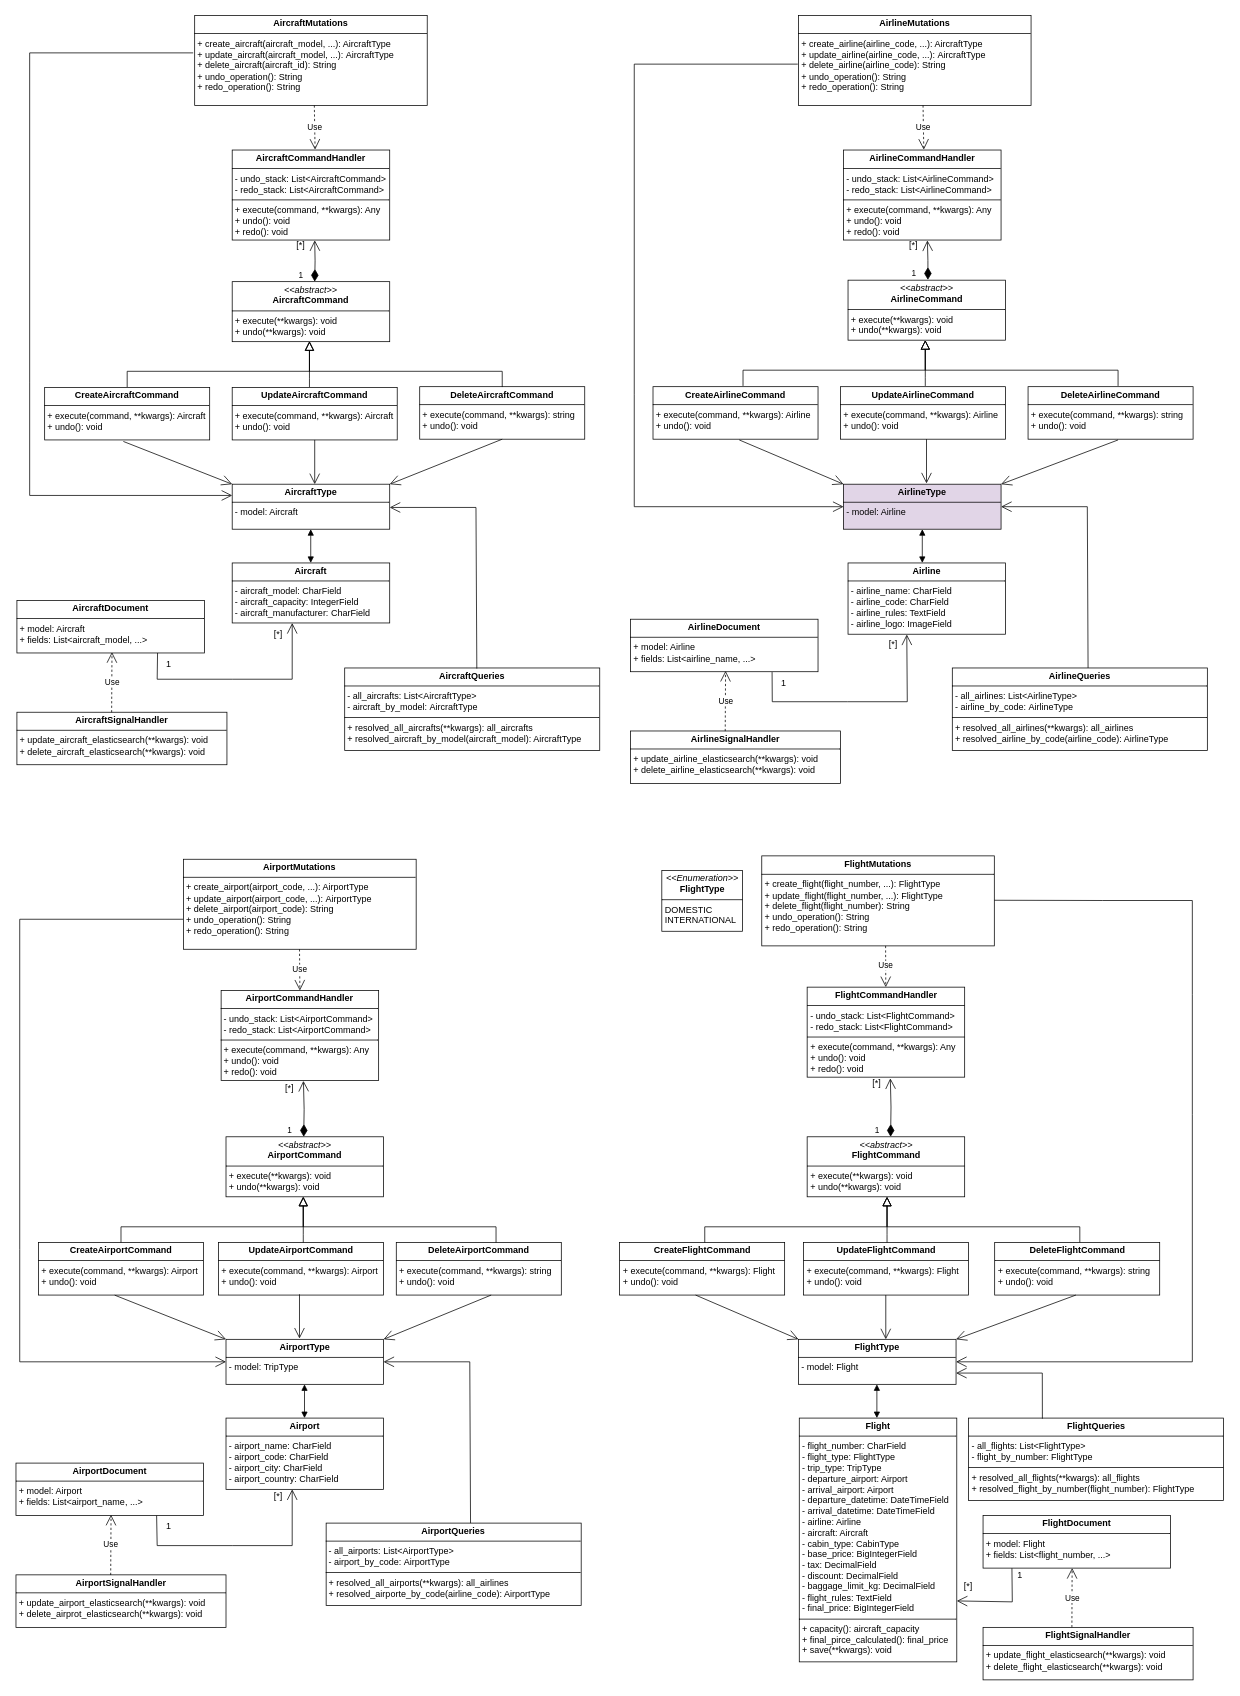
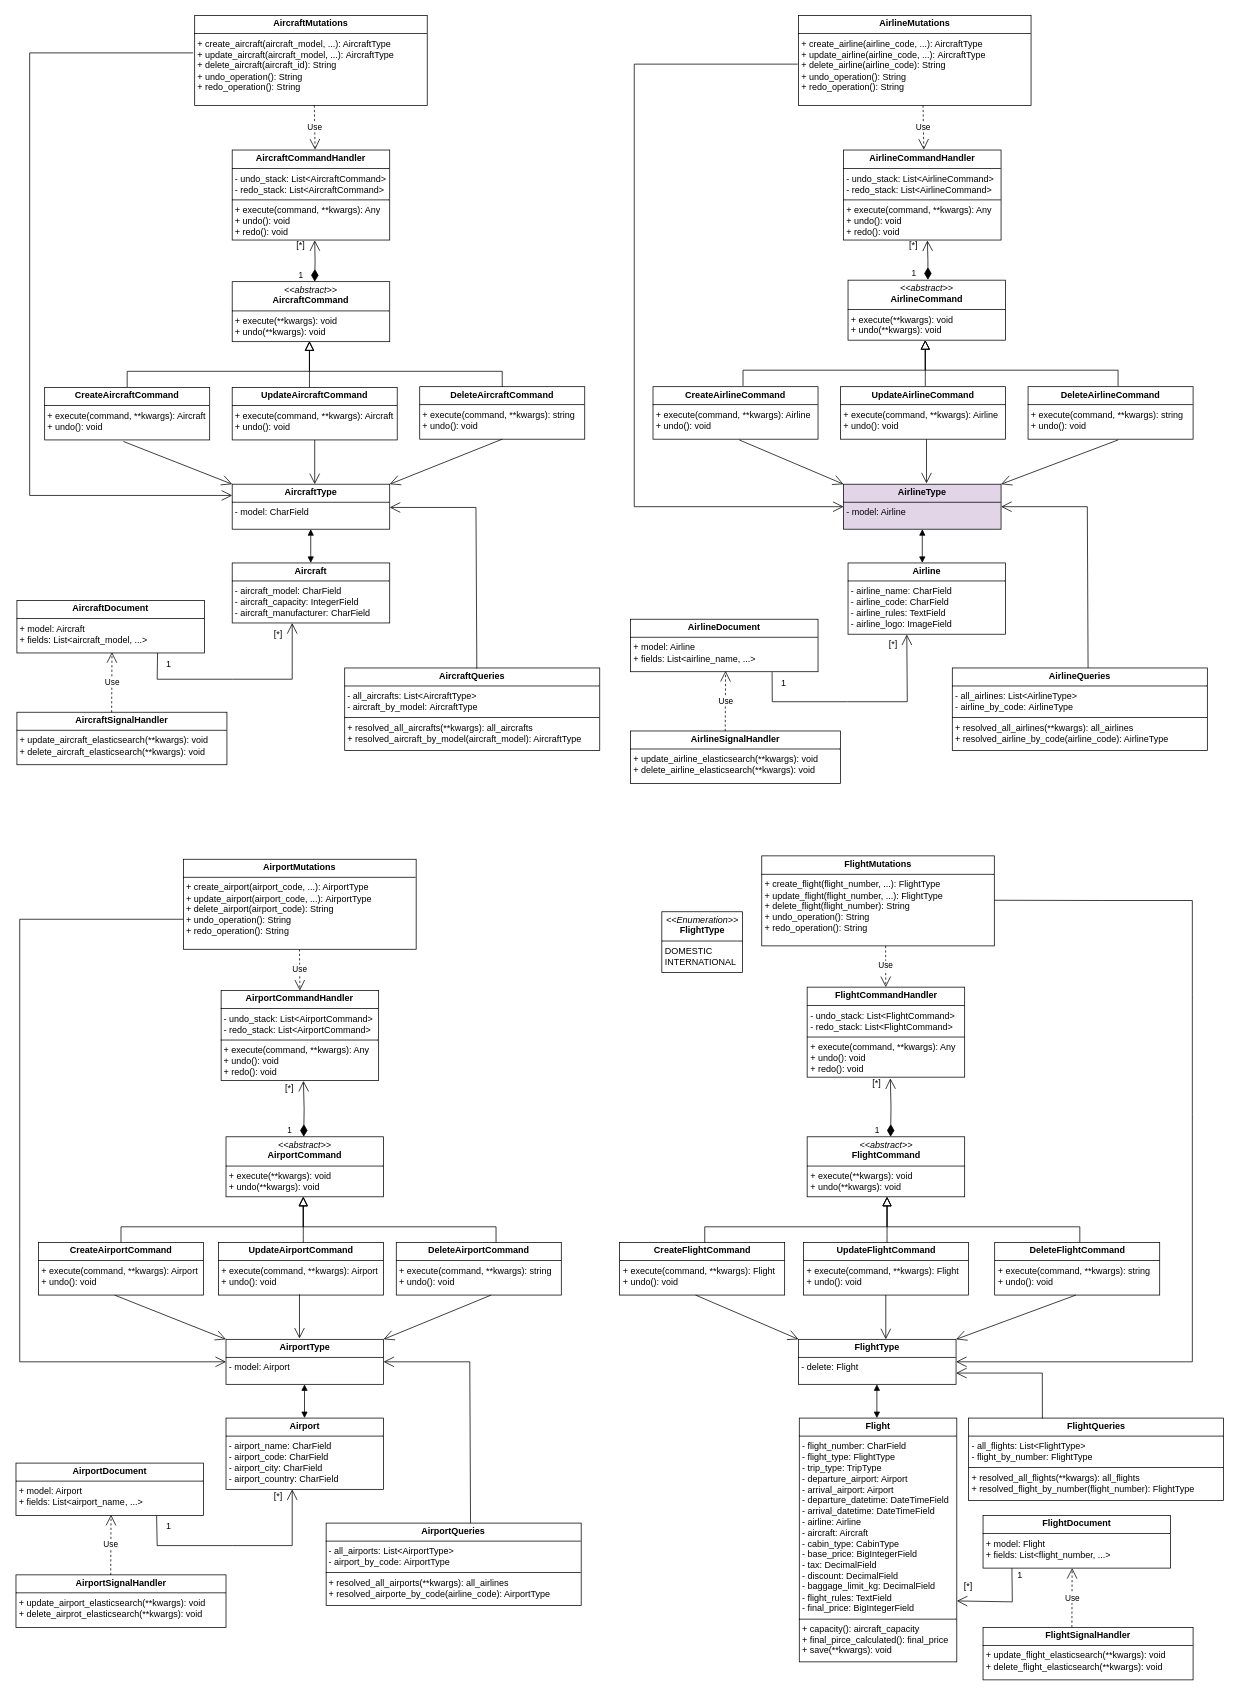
- <mxCell id="22" value="&lt;p style=&quot;margin:0px;margin-top:4px;text-align:center;&quot;&gt;&lt;b&gt;AircraftType&lt;/b&gt;&lt;/p&gt;&lt;hr size=&quot;1&quot; style=&quot;border-style:solid;&quot;&gt;&lt;p style=&quot;margin:0px;margin-left:4px;&quot;&gt;-&amp;nbsp;&lt;span style=&quot;background-color: initial;&quot;&gt;model: Aircraft&lt;/span&gt;&lt;/p&gt;" style="verticalAlign=top;align=left;overflow=fill;html=1;whiteSpace=wrap;" parent="1" vertex="1"><mxGeometry x="309" y="645" width="210" height="60" as="geometry" /></mxCell>
+ <mxCell id="22" value="&lt;p style=&quot;margin:0px;margin-top:4px;text-align:center;&quot;&gt;&lt;b&gt;AircraftType&lt;/b&gt;&lt;/p&gt;&lt;hr size=&quot;1&quot; style=&quot;border-style:solid;&quot;&gt;&lt;p style=&quot;margin:0px;margin-left:4px;&quot;&gt;-&amp;nbsp;&lt;span style=&quot;background-color: initial;&quot;&gt;model: CharField&lt;/span&gt;&lt;/p&gt;" style="verticalAlign=top;align=left;overflow=fill;html=1;whiteSpace=wrap;" parent="1" vertex="1"><mxGeometry x="309" y="645" width="210" height="60" as="geometry" /></mxCell>
- <mxCell id="30" value="&lt;p style=&quot;margin:0px;margin-top:4px;text-align:center;&quot;&gt;&lt;i&gt;&amp;lt;&amp;lt;Enumeration&amp;gt;&amp;gt;&lt;/i&gt;&lt;br&gt;&lt;b&gt;FlightType&lt;/b&gt;&lt;/p&gt;&lt;hr size=&quot;1&quot; style=&quot;border-style:solid;&quot;&gt;&lt;p style=&quot;margin:0px;margin-left:4px;&quot;&gt;DOMESTIC&lt;br&gt;INTERNATIONAL&lt;/p&gt;" style="verticalAlign=top;align=left;overflow=fill;html=1;whiteSpace=wrap;" parent="1" vertex="1"><mxGeometry x="881.75" y="1160" width="107.5" height="81" as="geometry" /></mxCell>
+ <mxCell id="30" value="&lt;p style=&quot;margin:0px;margin-top:4px;text-align:center;&quot;&gt;&lt;i&gt;&amp;lt;&amp;lt;Enumeration&amp;gt;&amp;gt;&lt;/i&gt;&lt;br&gt;&lt;b&gt;FlightType&lt;/b&gt;&lt;/p&gt;&lt;hr size=&quot;1&quot; style=&quot;border-style:solid;&quot;&gt;&lt;p style=&quot;margin:0px;margin-left:4px;&quot;&gt;DOMESTIC&lt;br&gt;INTERNATIONAL&lt;/p&gt;" style="verticalAlign=top;align=left;overflow=fill;html=1;whiteSpace=wrap;" parent="1" vertex="1"><mxGeometry x="881.75" y="1215" width="107.5" height="81" as="geometry" /></mxCell>
- <mxCell id="24" value="&lt;p style=&quot;margin:0px;margin-top:4px;text-align:center;&quot;&gt;&lt;b&gt;AirportType&lt;/b&gt;&lt;/p&gt;&lt;hr size=&quot;1&quot; style=&quot;border-style:solid;&quot;&gt;&lt;p style=&quot;margin:0px;margin-left:4px;&quot;&gt;-&amp;nbsp;&lt;span style=&quot;background-color: initial;&quot;&gt;model: TripType&lt;/span&gt;&lt;/p&gt;" style="verticalAlign=top;align=left;overflow=fill;html=1;whiteSpace=wrap;" parent="1" vertex="1"><mxGeometry x="300.75" y="1785" width="210" height="60" as="geometry" /></mxCell>
+ <mxCell id="24" value="&lt;p style=&quot;margin:0px;margin-top:4px;text-align:center;&quot;&gt;&lt;b&gt;AirportType&lt;/b&gt;&lt;/p&gt;&lt;hr size=&quot;1&quot; style=&quot;border-style:solid;&quot;&gt;&lt;p style=&quot;margin:0px;margin-left:4px;&quot;&gt;-&amp;nbsp;&lt;span style=&quot;background-color: initial;&quot;&gt;model: Airport&lt;/span&gt;&lt;/p&gt;" style="verticalAlign=top;align=left;overflow=fill;html=1;whiteSpace=wrap;" parent="1" vertex="1"><mxGeometry x="300.75" y="1785" width="210" height="60" as="geometry" /></mxCell>
- <mxCell id="25" value="&lt;p style=&quot;margin:0px;margin-top:4px;text-align:center;&quot;&gt;&lt;b&gt;FlightType&lt;/b&gt;&lt;/p&gt;&lt;hr size=&quot;1&quot; style=&quot;border-style:solid;&quot;&gt;&lt;p style=&quot;margin:0px;margin-left:4px;&quot;&gt;-&amp;nbsp;&lt;span style=&quot;background-color: initial;&quot;&gt;model: Flight&lt;/span&gt;&lt;/p&gt;" style="verticalAlign=top;align=left;overflow=fill;html=1;whiteSpace=wrap;" parent="1" vertex="1"><mxGeometry x="1064" y="1785" width="210" height="60" as="geometry" /></mxCell>
+ <mxCell id="25" value="&lt;p style=&quot;margin:0px;margin-top:4px;text-align:center;&quot;&gt;&lt;b&gt;FlightType&lt;/b&gt;&lt;/p&gt;&lt;hr size=&quot;1&quot; style=&quot;border-style:solid;&quot;&gt;&lt;p style=&quot;margin:0px;margin-left:4px;&quot;&gt;-&amp;nbsp;&lt;span style=&quot;background-color: initial;&quot;&gt;delete: Flight&lt;/span&gt;&lt;/p&gt;" style="verticalAlign=top;align=left;overflow=fill;html=1;whiteSpace=wrap;" parent="1" vertex="1"><mxGeometry x="1064" y="1785" width="210" height="60" as="geometry" /></mxCell>
